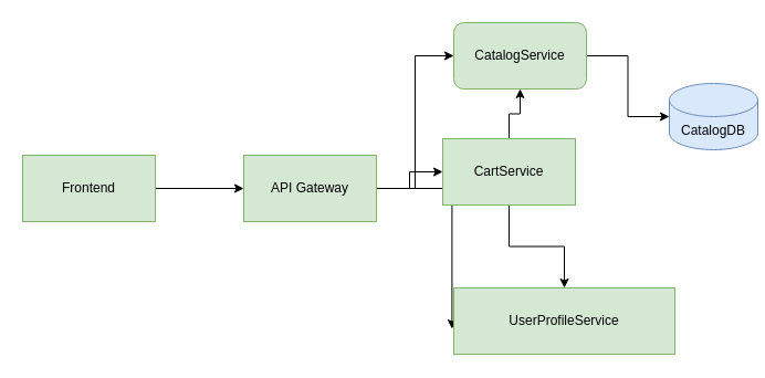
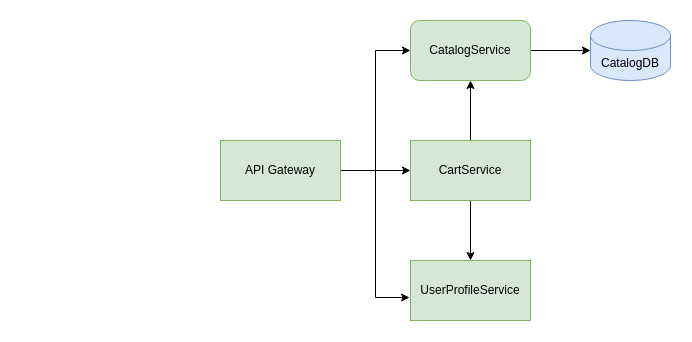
- <mxCell id="14" value="CatalogDB" style="shape=cylinder3;whiteSpace=wrap;html=1;boundedLbl=1;backgroundOutline=1;size=15;fillColor=#dae8fc;strokeColor=#6c8ebf;" vertex="1" parent="1"><mxGeometry x="605" y="75" width="80" height="60" as="geometry" /></mxCell>
+ <mxCell id="14" value="CatalogDB" style="shape=cylinder3;whiteSpace=wrap;html=1;boundedLbl=1;backgroundOutline=1;size=15;fillColor=#dae8fc;strokeColor=#6c8ebf;" vertex="1" parent="1"><mxGeometry x="590" y="20" width="80" height="60" as="geometry" /></mxCell>
- <mxCell id="12" value="CartService" style="rounded=0;whiteSpace=wrap;html=1;fillColor=#d5e8d4;strokeColor=#82b366;" vertex="1" parent="1"><mxGeometry x="400" y="125" width="120" height="60" as="geometry" /></mxCell>
+ <mxCell id="12" value="CartService" style="rounded=0;whiteSpace=wrap;html=1;fillColor=#d5e8d4;strokeColor=#82b366;" vertex="1" parent="1"><mxGeometry x="410" y="140" width="120" height="60" as="geometry" /></mxCell>
- <mxCell id="3" value="Frontend" style="rounded=0;whiteSpace=wrap;html=1;fillColor=#d5e8d4;strokeColor=#82b366;" vertex="1" parent="1"><mxGeometry x="20" y="140" width="120" height="60" as="geometry" /></mxCell>
- <mxCell id="2" style="edgeStyle=orthogonalEdgeStyle;rounded=0;orthogonalLoop=1;jettySize=auto;html=1;entryX=0;entryY=0.5;entryDx=0;entryDy=0;" edge="1" parent="1" source="3" target="7"><mxGeometry relative="1" as="geometry" /></mxCell>
- <mxCell id="13" value="UserProfileService" style="rounded=0;whiteSpace=wrap;html=1;fillColor=#d5e8d4;strokeColor=#82b366;" vertex="1" parent="1"><mxGeometry x="410" y="260" width="200" height="60" as="geometry" /></mxCell>
+ <mxCell id="13" value="UserProfileService" style="rounded=0;whiteSpace=wrap;html=1;fillColor=#d5e8d4;strokeColor=#82b366;" vertex="1" parent="1"><mxGeometry x="410" y="260" width="120" height="60" as="geometry" /></mxCell>
